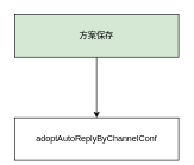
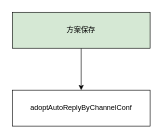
- <mxCell id="2" value="adoptAutoReplyByChannelConf" style="rounded=0;whiteSpace=wrap;html=1;" vertex="1" parent="1"><mxGeometry x="20" y="165" width="230" height="60" as="geometry" /></mxCell>
+ <mxCell id="2" value="adoptAutoReplyByChannelConf" style="rounded=0;whiteSpace=wrap;html=1;" vertex="1" parent="1"><mxGeometry x="20" y="150" width="230" height="60" as="geometry" /></mxCell>
